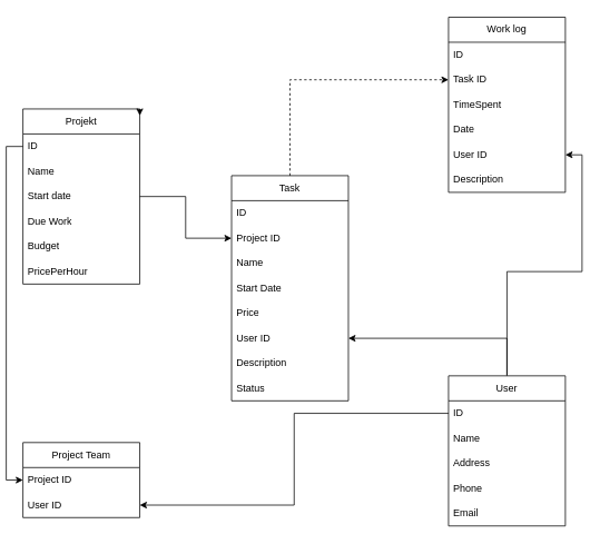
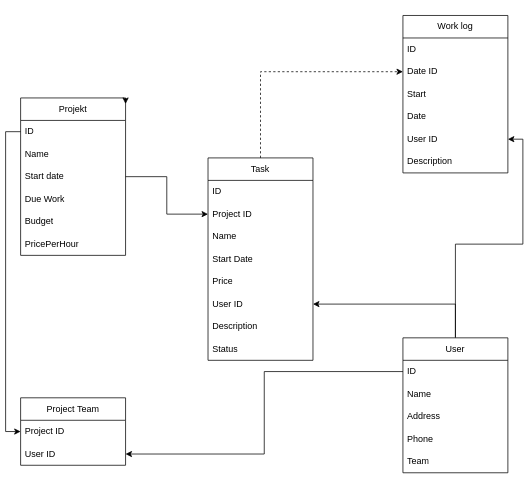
- <mxCell id="30" value="Task ID" style="text;strokeColor=none;fillColor=none;align=left;verticalAlign=middle;spacingLeft=4;spacingRight=4;overflow=hidden;points=[[0,0.5],[1,0.5]];portConstraint=eastwest;rotatable=0;whiteSpace=wrap;html=1;" vertex="1" parent="28"><mxGeometry y="60" width="140" height="30" as="geometry" /></mxCell>
+ <mxCell id="30" value="Date ID" style="text;strokeColor=none;fillColor=none;align=left;verticalAlign=middle;spacingLeft=4;spacingRight=4;overflow=hidden;points=[[0,0.5],[1,0.5]];portConstraint=eastwest;rotatable=0;whiteSpace=wrap;html=1;" vertex="1" parent="28"><mxGeometry y="60" width="140" height="30" as="geometry" /></mxCell>
- <mxCell id="31" value="TimeSpent" style="text;strokeColor=none;fillColor=none;align=left;verticalAlign=middle;spacingLeft=4;spacingRight=4;overflow=hidden;points=[[0,0.5],[1,0.5]];portConstraint=eastwest;rotatable=0;whiteSpace=wrap;html=1;" vertex="1" parent="28"><mxGeometry y="90" width="140" height="30" as="geometry" /></mxCell>
+ <mxCell id="31" value="Start" style="text;strokeColor=none;fillColor=none;align=left;verticalAlign=middle;spacingLeft=4;spacingRight=4;overflow=hidden;points=[[0,0.5],[1,0.5]];portConstraint=eastwest;rotatable=0;whiteSpace=wrap;html=1;" vertex="1" parent="28"><mxGeometry y="90" width="140" height="30" as="geometry" /></mxCell>
- <mxCell id="9" value="Email" style="text;strokeColor=none;fillColor=none;align=left;verticalAlign=middle;spacingLeft=4;spacingRight=4;overflow=hidden;points=[[0,0.5],[1,0.5]];portConstraint=eastwest;rotatable=0;whiteSpace=wrap;html=1;" vertex="1" parent="4"><mxGeometry y="150" width="140" height="30" as="geometry" /></mxCell>
+ <mxCell id="9" value="Team" style="text;strokeColor=none;fillColor=none;align=left;verticalAlign=middle;spacingLeft=4;spacingRight=4;overflow=hidden;points=[[0,0.5],[1,0.5]];portConstraint=eastwest;rotatable=0;whiteSpace=wrap;html=1;" vertex="1" parent="4"><mxGeometry y="150" width="140" height="30" as="geometry" /></mxCell>
